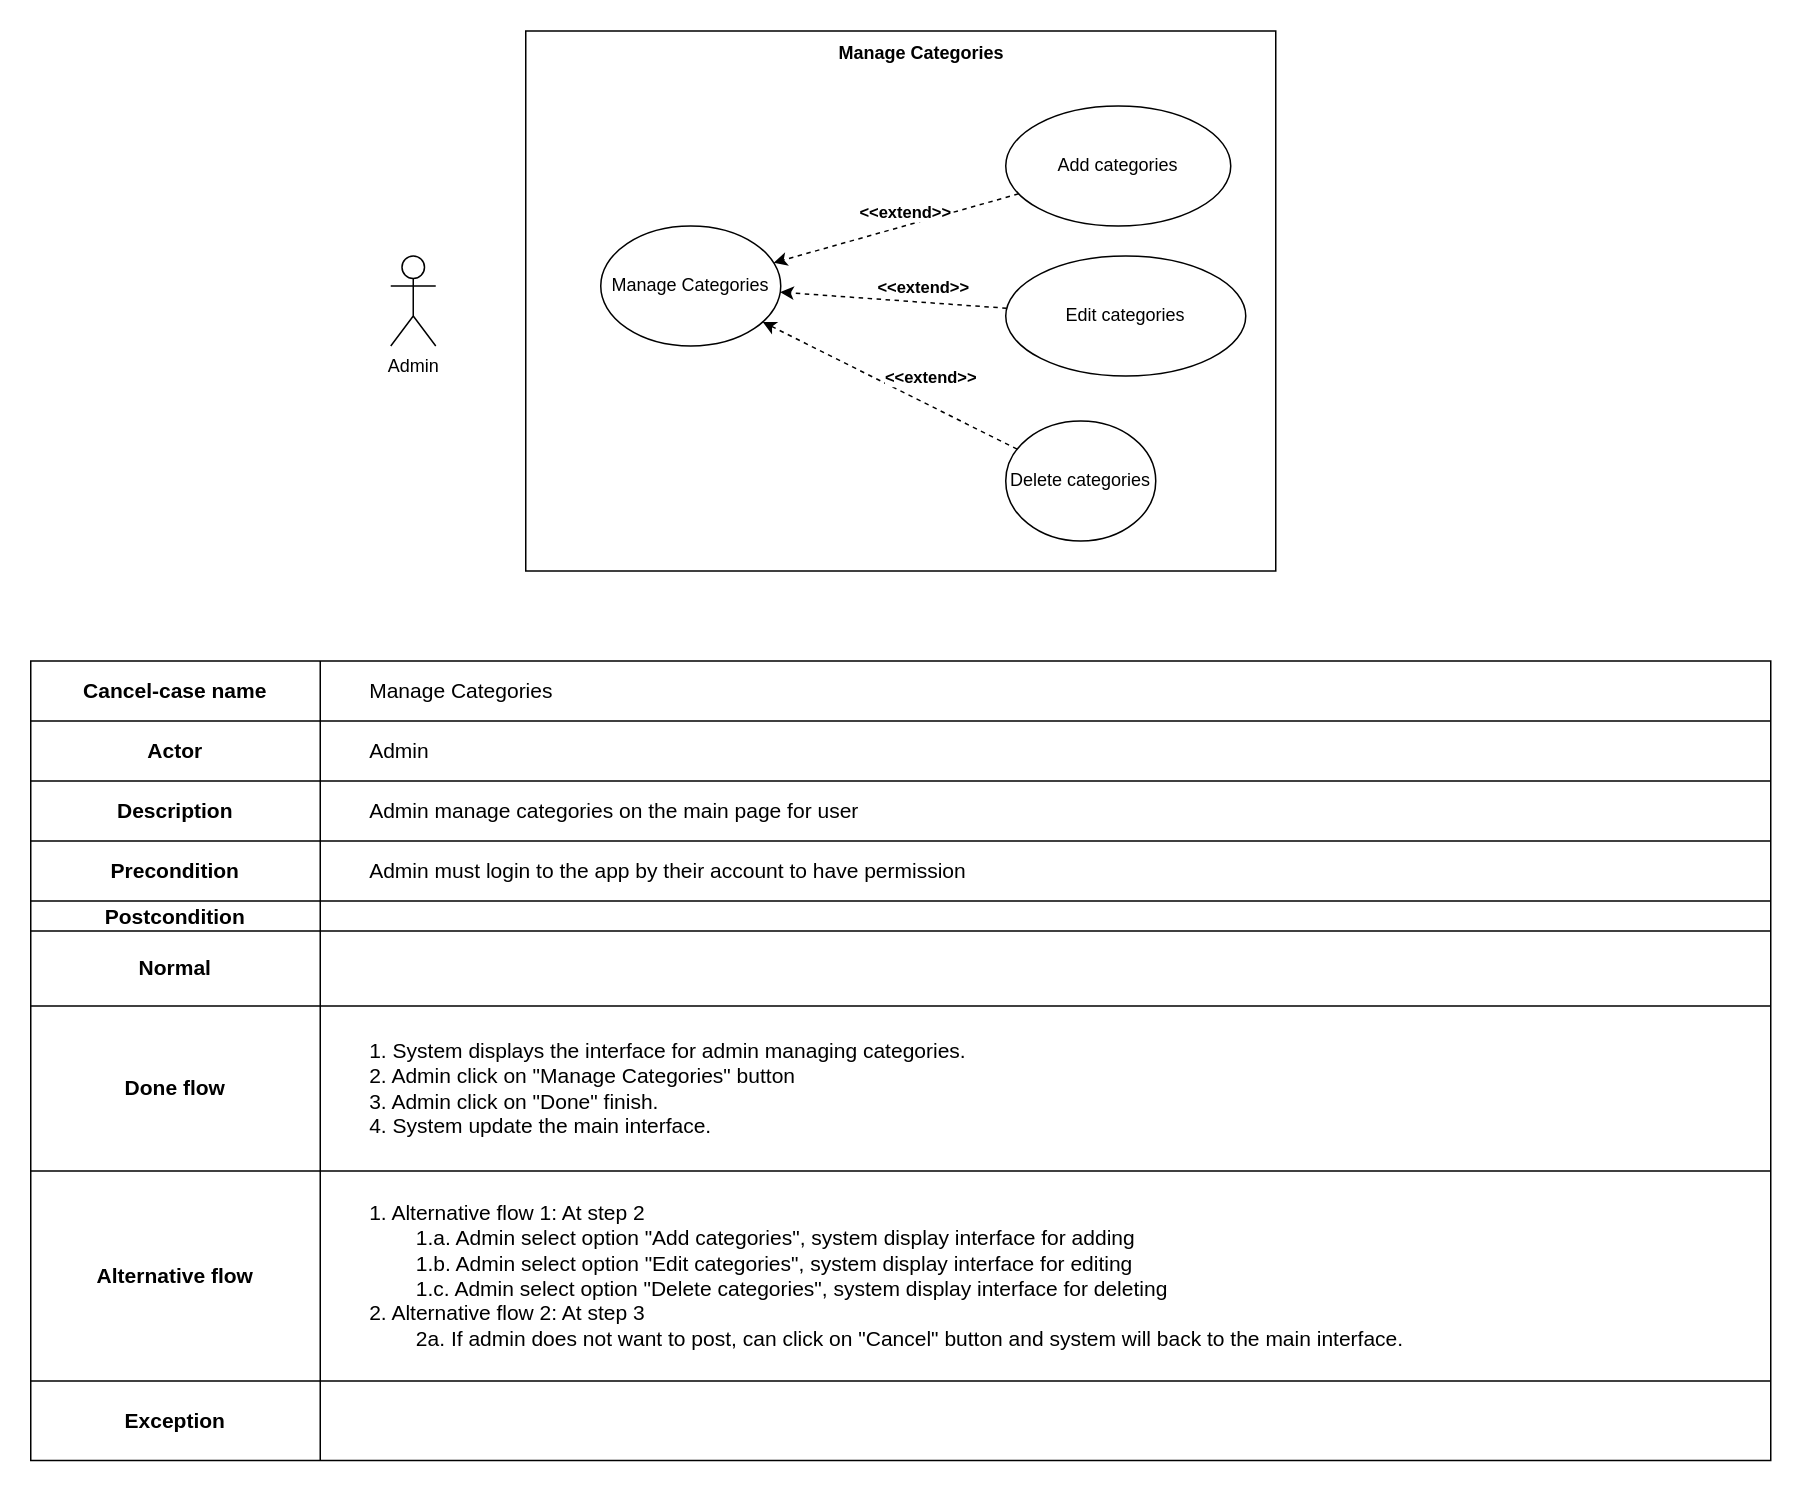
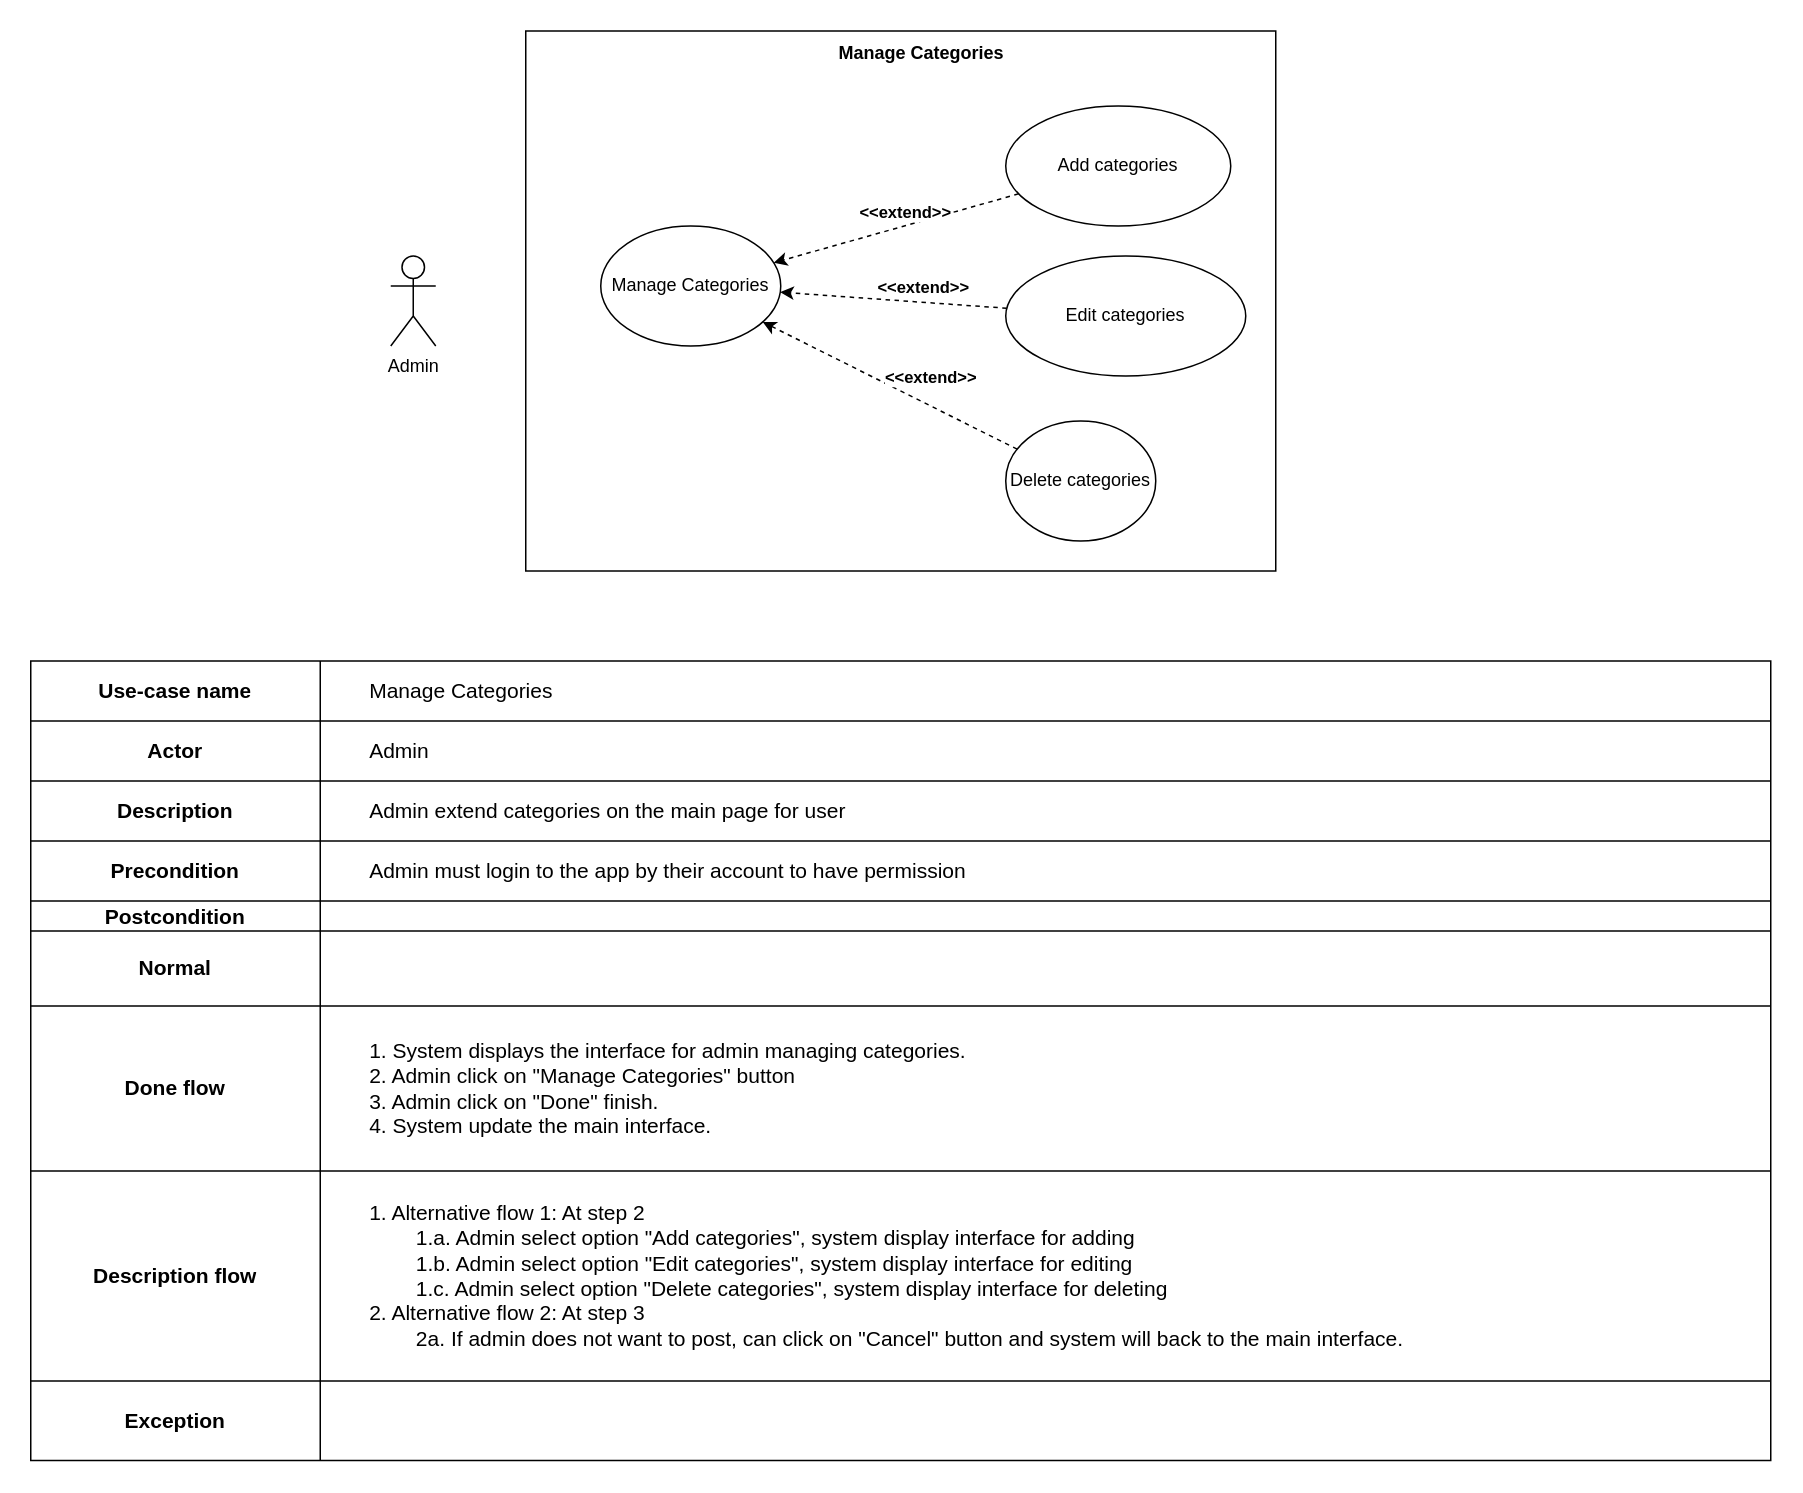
- <mxCell id="17" value="&lt;b&gt;Cancel-case name&lt;/b&gt;" style="shape=partialRectangle;html=1;whiteSpace=wrap;connectable=0;overflow=hidden;fillColor=none;top=0;left=0;bottom=0;right=0;pointerEvents=1;fontSize=14;" vertex="1" parent="16"><mxGeometry width="193" height="40" as="geometry"><mxRectangle width="193" height="40" as="alternateBounds" /></mxGeometry></mxCell>
+ <mxCell id="17" value="&lt;b&gt;Use-case name&lt;/b&gt;" style="shape=partialRectangle;html=1;whiteSpace=wrap;connectable=0;overflow=hidden;fillColor=none;top=0;left=0;bottom=0;right=0;pointerEvents=1;fontSize=14;" vertex="1" parent="16"><mxGeometry width="193" height="40" as="geometry"><mxRectangle width="193" height="40" as="alternateBounds" /></mxGeometry></mxCell>
- <mxCell id="24" value="&lt;span style=&quot;white-space: pre;&quot;&gt;&#09;&lt;/span&gt;Admin manage categories on the main page for user&amp;nbsp;" style="shape=partialRectangle;html=1;whiteSpace=wrap;connectable=0;overflow=hidden;fillColor=none;top=0;left=0;bottom=0;right=0;pointerEvents=1;fontSize=14;align=left;" vertex="1" parent="22"><mxGeometry x="193" width="967" height="40" as="geometry"><mxRectangle width="967" height="40" as="alternateBounds" /></mxGeometry></mxCell>
+ <mxCell id="24" value="&lt;span style=&quot;white-space: pre;&quot;&gt;&#09;&lt;/span&gt;Admin extend categories on the main page for user&amp;nbsp;" style="shape=partialRectangle;html=1;whiteSpace=wrap;connectable=0;overflow=hidden;fillColor=none;top=0;left=0;bottom=0;right=0;pointerEvents=1;fontSize=14;align=left;" vertex="1" parent="22"><mxGeometry x="193" width="967" height="40" as="geometry"><mxRectangle width="967" height="40" as="alternateBounds" /></mxGeometry></mxCell>
- <mxCell id="38" value="&lt;b&gt;Alternative flow&lt;/b&gt;" style="shape=partialRectangle;html=1;whiteSpace=wrap;connectable=0;overflow=hidden;fillColor=none;top=0;left=0;bottom=0;right=0;pointerEvents=1;fontSize=14;" vertex="1" parent="37"><mxGeometry width="193" height="140" as="geometry"><mxRectangle width="193" height="140" as="alternateBounds" /></mxGeometry></mxCell>
+ <mxCell id="38" value="&lt;b&gt;Description flow&lt;/b&gt;" style="shape=partialRectangle;html=1;whiteSpace=wrap;connectable=0;overflow=hidden;fillColor=none;top=0;left=0;bottom=0;right=0;pointerEvents=1;fontSize=14;" vertex="1" parent="37"><mxGeometry width="193" height="140" as="geometry"><mxRectangle width="193" height="140" as="alternateBounds" /></mxGeometry></mxCell>
